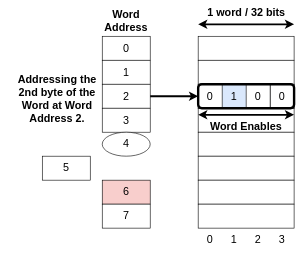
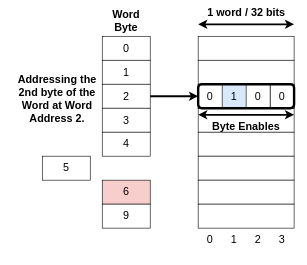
- <mxCell id="20" value="&lt;b style=&quot;font-size: 18px;&quot;&gt;Word Address&lt;/b&gt;" style="text;html=1;strokeColor=none;fillColor=none;align=center;verticalAlign=middle;whiteSpace=wrap;rounded=0;fontSize=18;" vertex="1" parent="2"><mxGeometry x="160" width="60" height="30" as="geometry" /></mxCell>
+ <mxCell id="20" value="&lt;b style=&quot;font-size: 18px;&quot;&gt;Word Byte&lt;/b&gt;" style="text;html=1;strokeColor=none;fillColor=none;align=center;verticalAlign=middle;whiteSpace=wrap;rounded=0;fontSize=18;" vertex="1" parent="2"><mxGeometry x="160" width="60" height="30" as="geometry" /></mxCell>
- <mxCell id="29" value="Word Enables" style="text;html=1;strokeColor=none;fillColor=none;align=center;verticalAlign=middle;whiteSpace=wrap;rounded=0;fontSize=18;fontStyle=1" vertex="1" parent="23"><mxGeometry x="5" y="56" width="150" height="30" as="geometry" /></mxCell>
+ <mxCell id="29" value="Byte Enables" style="text;html=1;strokeColor=none;fillColor=none;align=center;verticalAlign=middle;whiteSpace=wrap;rounded=0;fontSize=18;fontStyle=1" vertex="1" parent="23"><mxGeometry x="5" y="56" width="150" height="30" as="geometry" /></mxCell>
- <mxCell id="16" value="4" style="ellipse;whiteSpace=wrap;html=1;fontSize=18;" vertex="1" parent="2"><mxGeometry x="150" y="200" width="80" height="40" as="geometry" /></mxCell>
+ <mxCell id="16" value="4" style="rounded=0;whiteSpace=wrap;html=1;fontSize=18;" vertex="1" parent="2"><mxGeometry x="150" y="200" width="80" height="40" as="geometry" /></mxCell>
- <mxCell id="19" value="7" style="rounded=0;whiteSpace=wrap;html=1;fontSize=18;" vertex="1" parent="2"><mxGeometry x="150" y="320" width="80" height="40" as="geometry" /></mxCell>
+ <mxCell id="19" value="9" style="rounded=0;whiteSpace=wrap;html=1;fontSize=18;" vertex="1" parent="2"><mxGeometry x="150" y="320" width="80" height="40" as="geometry" /></mxCell>
